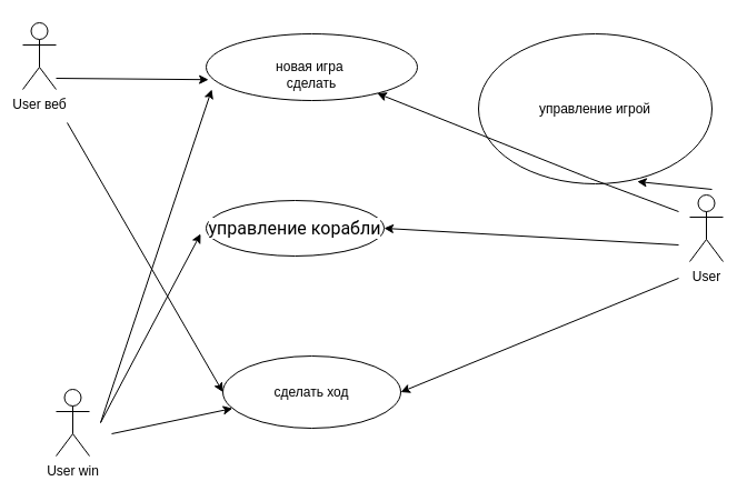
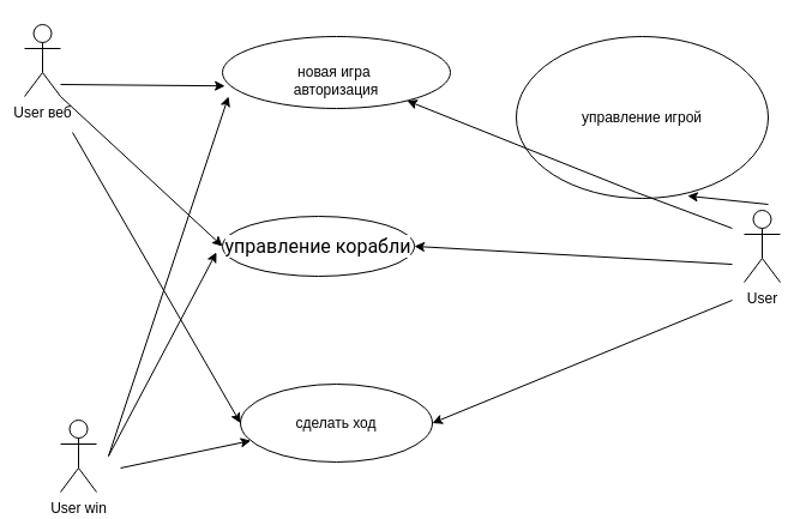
- <mxCell id="5" value="&lt;br&gt;&lt;div&gt;новая игра&amp;nbsp;&lt;/div&gt;&lt;div&gt;сделать&lt;/div&gt;" style="ellipse;whiteSpace=wrap;html=1;" vertex="1" parent="1"><mxGeometry x="185" y="30" width="190" height="60" as="geometry" /></mxCell>
+ <mxCell id="5" value="&lt;br&gt;&lt;div&gt;новая игра&amp;nbsp;&lt;/div&gt;&lt;div&gt;авторизация&lt;/div&gt;" style="ellipse;whiteSpace=wrap;html=1;" vertex="1" parent="1"><mxGeometry x="185" y="30" width="190" height="60" as="geometry" /></mxCell>
+ <mxCell id="10" value="" style="endArrow=classic;html=1;rounded=0;exitX=1;exitY=1;exitDx=0;exitDy=0;exitPerimeter=0;entryX=0;entryY=0.5;entryDx=0;entryDy=0;" edge="1" parent="1" source="3" target="8"><mxGeometry width="50" height="50" relative="1" as="geometry"><mxPoint x="320" y="290" as="sourcePoint" /><mxPoint x="370" y="240" as="targetPoint" /><Array as="points" /></mxGeometry></mxCell>
